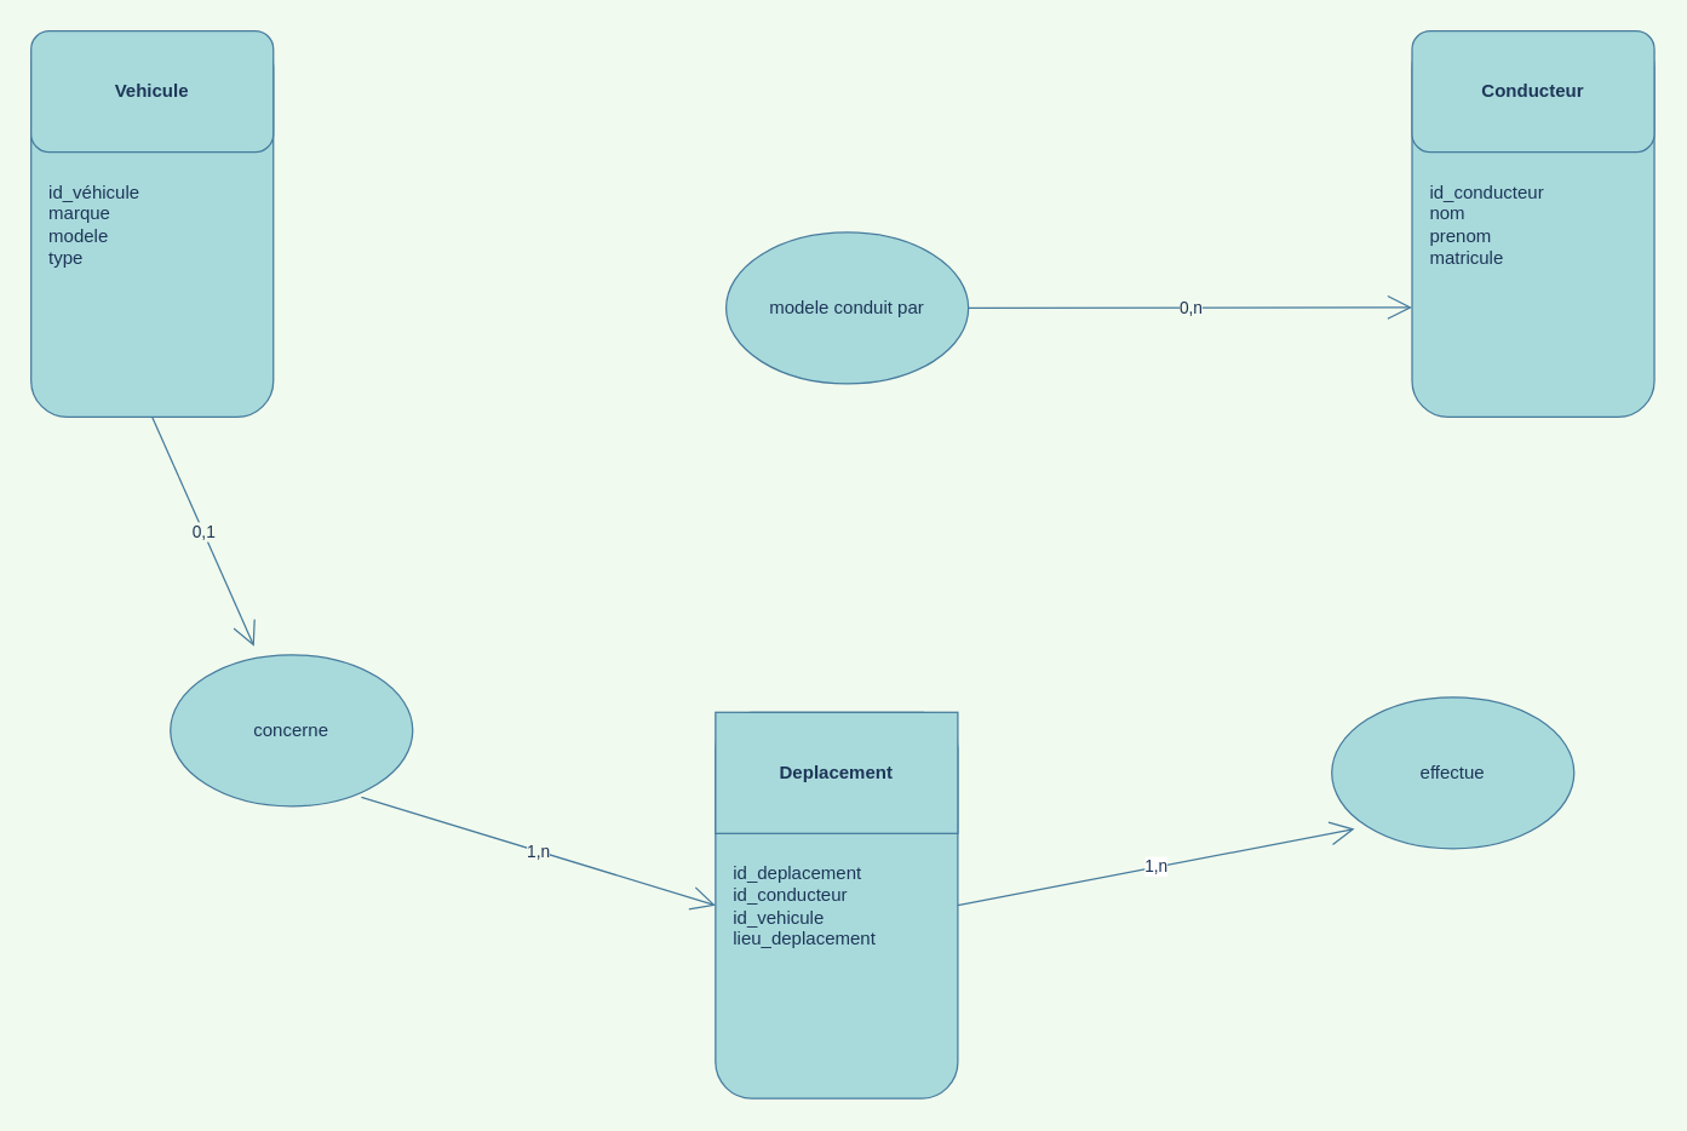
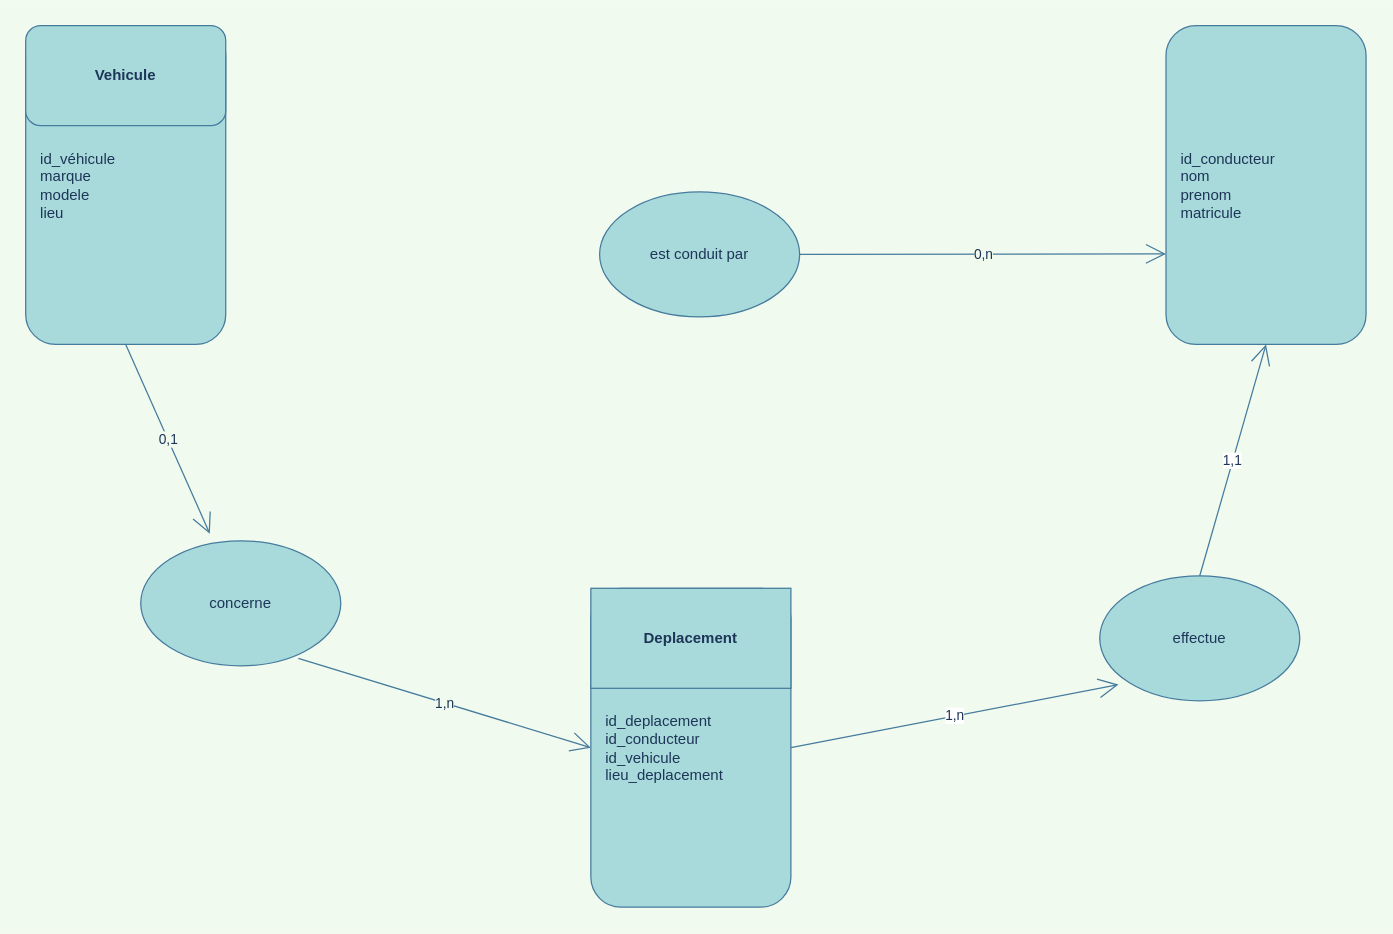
- <mxCell id="5" value="&lt;b&gt;Conducteur&lt;/b&gt;" style="rounded=1;whiteSpace=wrap;html=1;hachureGap=4;fillColor=#A8DADC;strokeColor=#457B9D;fontColor=#1D3557;" vertex="1" parent="1"><mxGeometry x="932" y="20" width="160" height="80" as="geometry" /></mxCell>
- <mxCell id="2" value="&lt;div style=&quot;&quot;&gt;&lt;span style=&quot;background-color: initial;&quot;&gt;id_véhicule&lt;/span&gt;&lt;/div&gt;&lt;div style=&quot;&quot;&gt;&lt;span style=&quot;background-color: initial;&quot;&gt;marque&lt;/span&gt;&lt;/div&gt;&lt;div style=&quot;&quot;&gt;&lt;span style=&quot;background-color: initial;&quot;&gt;modele&lt;/span&gt;&lt;/div&gt;&lt;div style=&quot;&quot;&gt;&lt;span style=&quot;background-color: initial;&quot;&gt;type&lt;/span&gt;&lt;/div&gt;" style="rounded=1;whiteSpace=wrap;html=1;hachureGap=4;fillColor=#A8DADC;strokeColor=#457B9D;fontColor=#1D3557;align=left;spacingLeft=10;" vertex="1" parent="1"><mxGeometry x="20" y="20" width="160" height="255" as="geometry" /></mxCell>
+ <mxCell id="2" value="&lt;div style=&quot;&quot;&gt;&lt;span style=&quot;background-color: initial;&quot;&gt;id_véhicule&lt;/span&gt;&lt;/div&gt;&lt;div style=&quot;&quot;&gt;&lt;span style=&quot;background-color: initial;&quot;&gt;marque&lt;/span&gt;&lt;/div&gt;&lt;div style=&quot;&quot;&gt;&lt;span style=&quot;background-color: initial;&quot;&gt;modele&lt;/span&gt;&lt;/div&gt;&lt;div style=&quot;&quot;&gt;&lt;span style=&quot;background-color: initial;&quot;&gt;lieu&lt;/span&gt;&lt;/div&gt;" style="rounded=1;whiteSpace=wrap;html=1;hachureGap=4;fillColor=#A8DADC;strokeColor=#457B9D;fontColor=#1D3557;align=left;spacingLeft=10;" vertex="1" parent="1"><mxGeometry x="20" y="20" width="160" height="255" as="geometry" /></mxCell>
- <mxCell id="8" value="modele conduit par" style="ellipse;whiteSpace=wrap;html=1;hachureGap=4;strokeColor=#457B9D;fontColor=#1D3557;fillColor=#A8DADC;rounded=1;" vertex="1" parent="1"><mxGeometry x="479" y="153" width="160" height="100" as="geometry" /></mxCell>
+ <mxCell id="8" value="est conduit par" style="ellipse;whiteSpace=wrap;html=1;hachureGap=4;strokeColor=#457B9D;fontColor=#1D3557;fillColor=#A8DADC;rounded=1;" vertex="1" parent="1"><mxGeometry x="479" y="153" width="160" height="100" as="geometry" /></mxCell>
+ <mxCell id="14" value="1,1" style="edgeStyle=none;orthogonalLoop=1;jettySize=auto;html=1;rounded=0;strokeColor=#457B9D;fontColor=#1D3557;endArrow=open;startSize=14;endSize=14;sourcePerimeterSpacing=8;targetPerimeterSpacing=8;fillColor=#A8DADC;curved=1;exitX=0.5;exitY=0;exitDx=0;exitDy=0;entryX=0.5;entryY=1;entryDx=0;entryDy=0;" edge="1" parent="1" source="13" target="4"><mxGeometry width="120" relative="1" as="geometry"><mxPoint x="943" y="365" as="sourcePoint" /><mxPoint x="1063" y="365" as="targetPoint" /><Array as="points" /></mxGeometry></mxCell>
